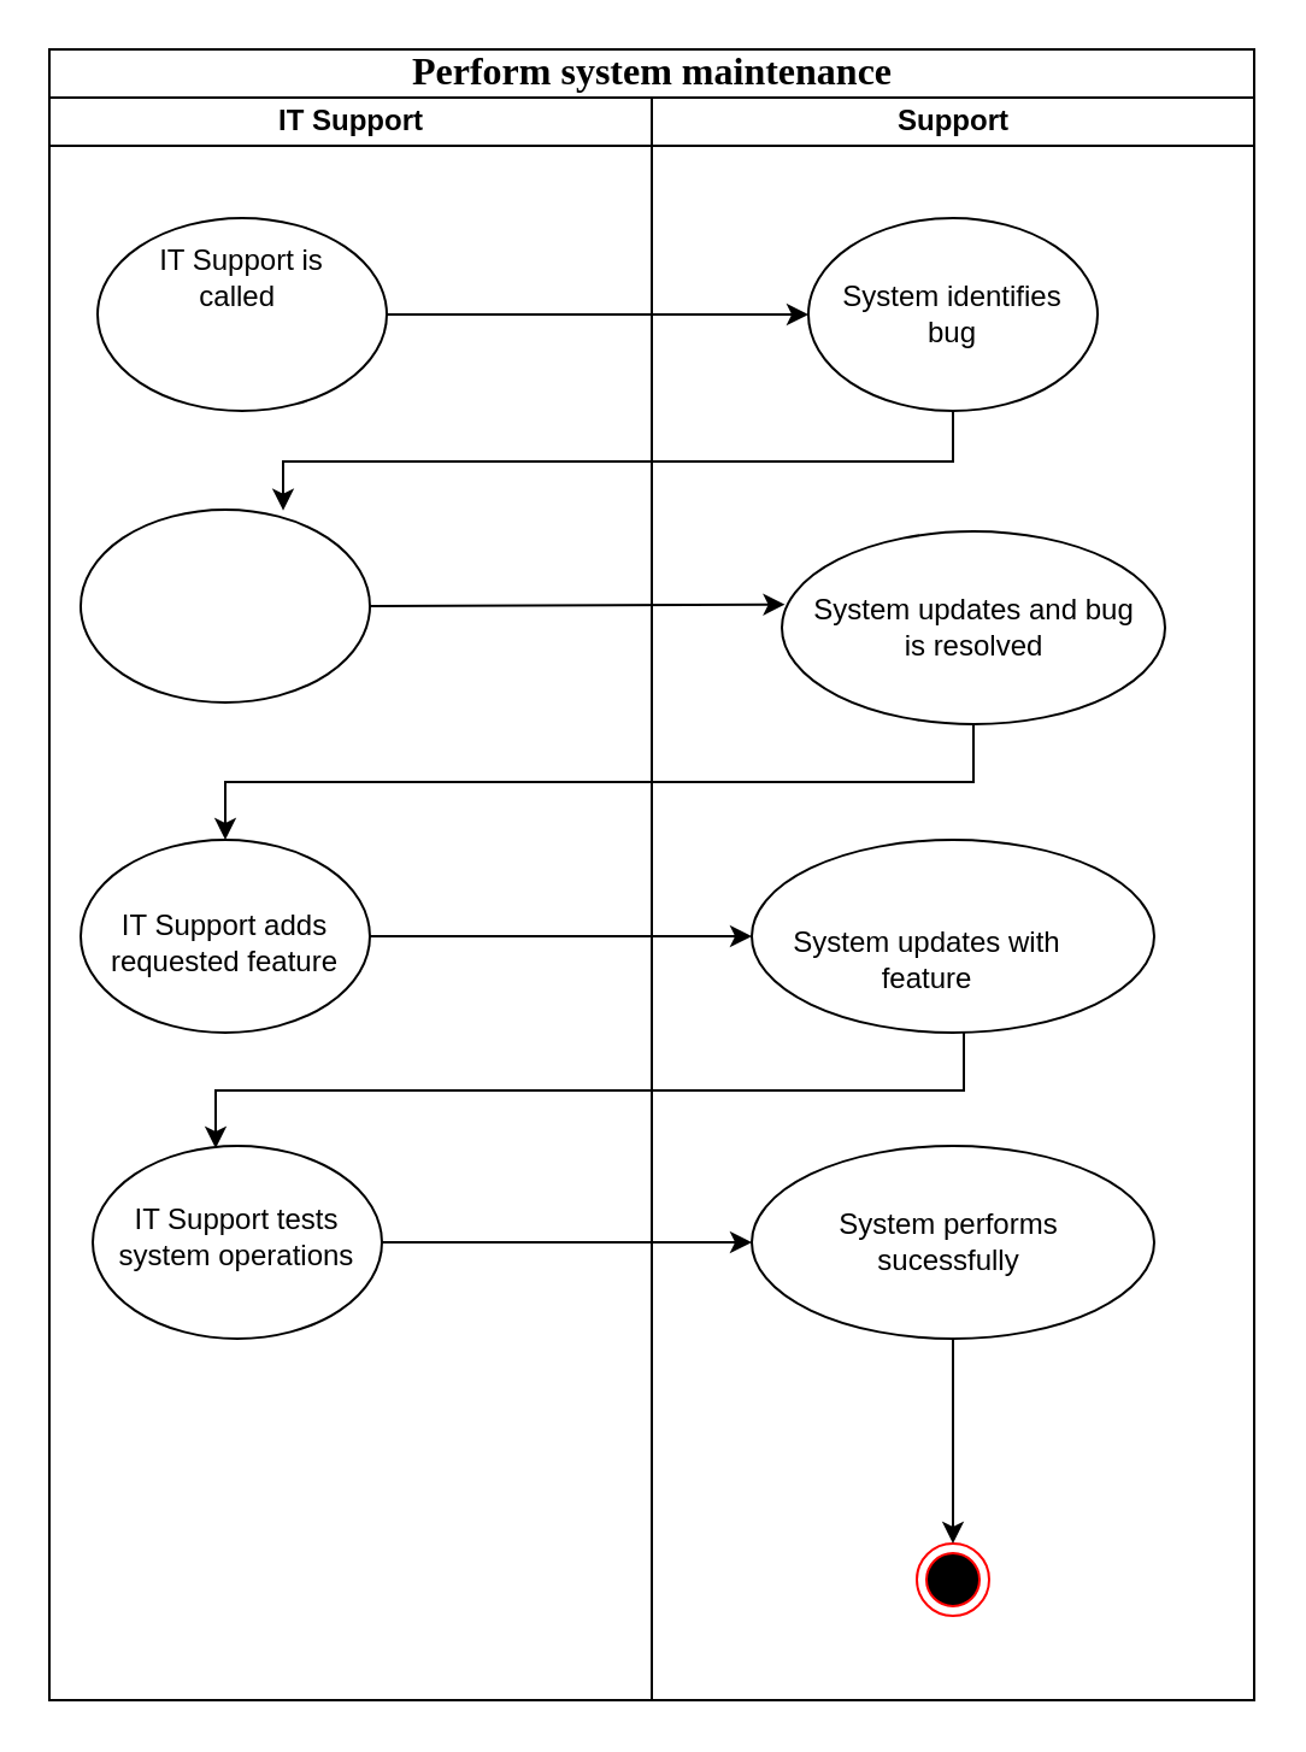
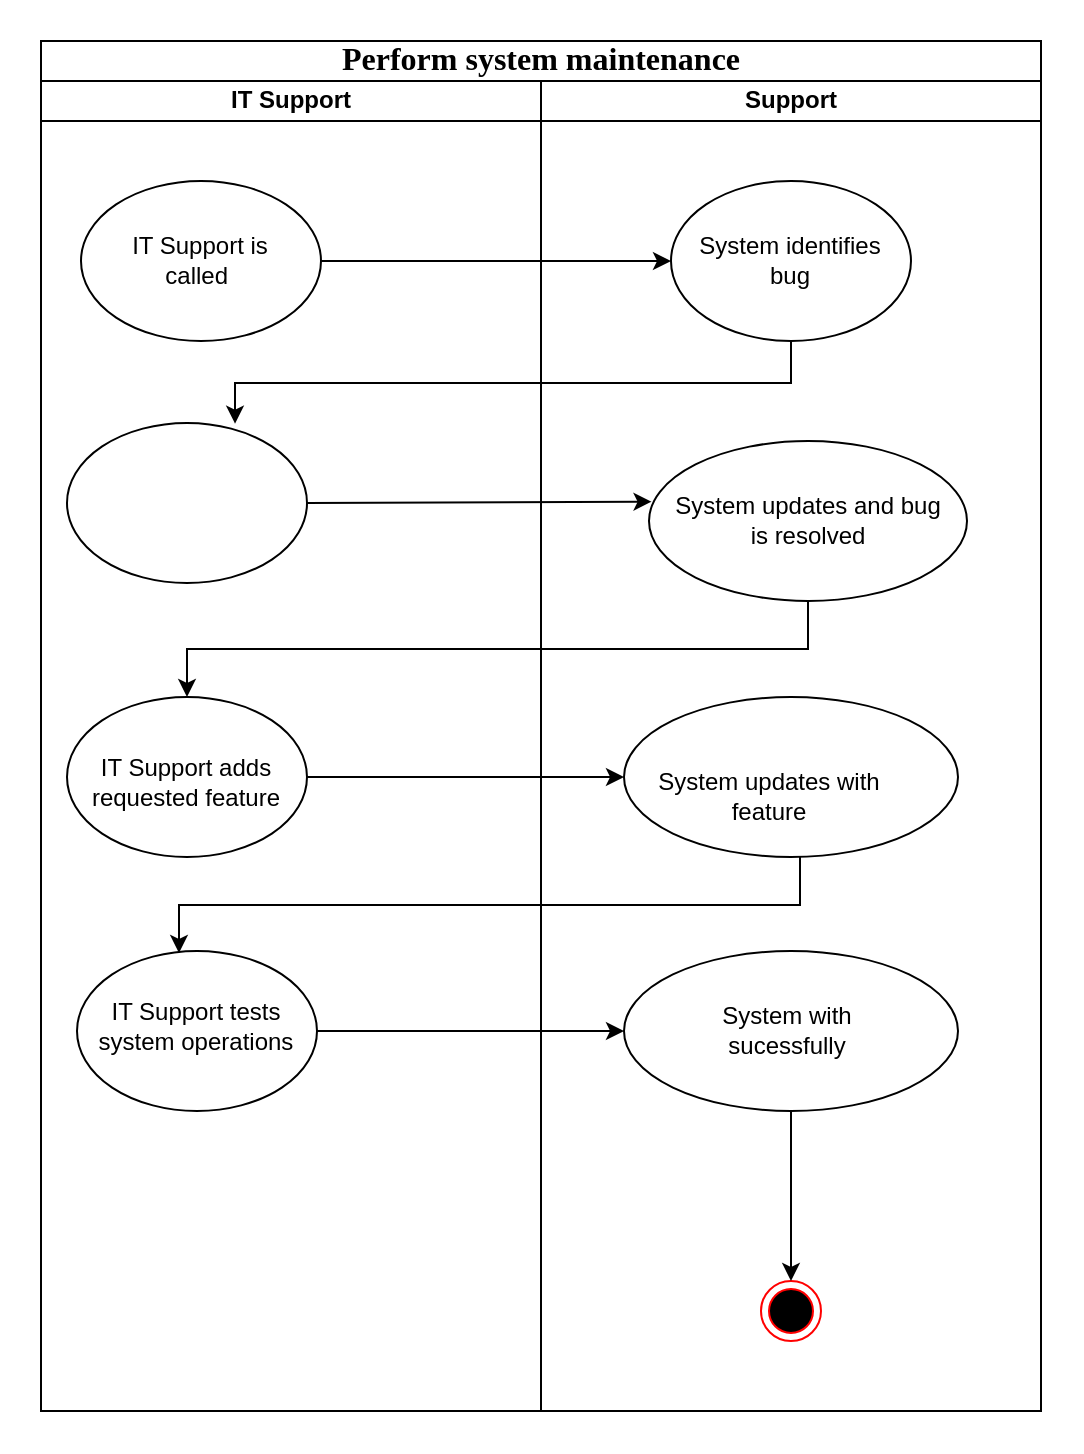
- <mxCell id="8" value="IT Support is called&amp;nbsp;" style="text;html=1;strokeColor=none;fillColor=none;align=center;verticalAlign=middle;whiteSpace=wrap;rounded=0;" vertex="1" parent="6"><mxGeometry x="30" y="60" width="100" height="30" as="geometry" /></mxCell>
+ <mxCell id="8" value="IT Support is called&amp;nbsp;" style="text;html=1;strokeColor=none;fillColor=none;align=center;verticalAlign=middle;whiteSpace=wrap;rounded=0;" vertex="1" parent="6"><mxGeometry x="30" y="75" width="100" height="30" as="geometry" /></mxCell>
- <mxCell id="25" value="System performs sucessfully" style="text;html=1;strokeColor=none;fillColor=none;align=center;verticalAlign=middle;whiteSpace=wrap;rounded=0;" vertex="1" parent="15"><mxGeometry x="65" y="460" width="117" height="30" as="geometry" /></mxCell>
+ <mxCell id="25" value="System with sucessfully" style="text;html=1;strokeColor=none;fillColor=none;align=center;verticalAlign=middle;whiteSpace=wrap;rounded=0;" vertex="1" parent="15"><mxGeometry x="65" y="460" width="117" height="30" as="geometry" /></mxCell>
